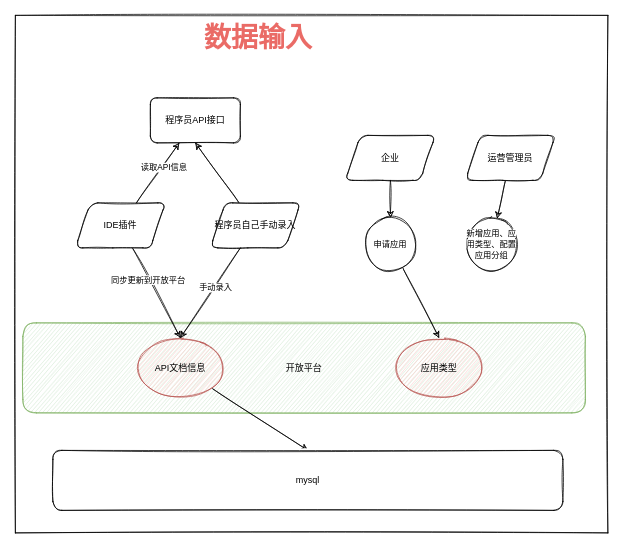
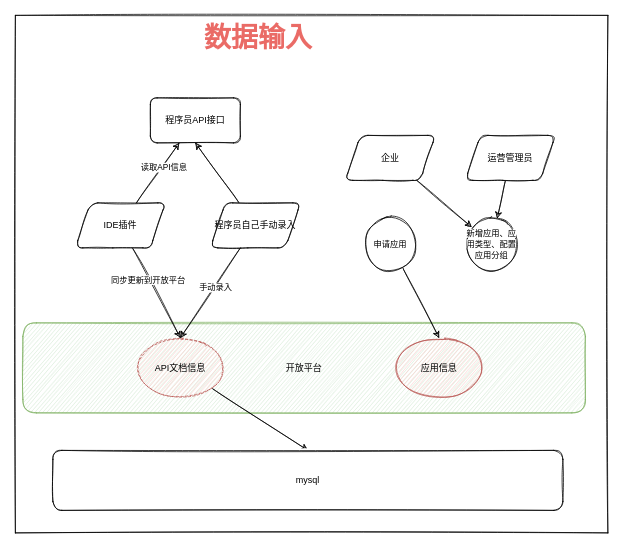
- <mxCell id="17" style="edgeStyle=none;rounded=0;sketch=1;orthogonalLoop=1;jettySize=auto;html=1;" edge="1" parent="1" source="18" target="24"><mxGeometry relative="1" as="geometry" /></mxCell>
+ <mxCell id="17" style="edgeStyle=none;rounded=0;sketch=1;orthogonalLoop=1;jettySize=auto;html=1;" edge="1" parent="1" source="18" target="21"><mxGeometry relative="1" as="geometry" /></mxCell>
- <mxCell id="6" value="API文档信息" style="ellipse;whiteSpace=wrap;html=1;sketch=1;rounded=1;fillColor=#f8cecc;strokeColor=#b85450;" vertex="1" parent="1"><mxGeometry x="180" y="450" width="120" height="80" as="geometry" /></mxCell>
+ <mxCell id="6" value="API文档信息" style="ellipse;whiteSpace=wrap;html=1;sketch=1;rounded=1;fillColor=#f8cecc;strokeColor=#b85450;dashed=1;" vertex="1" parent="1"><mxGeometry x="180" y="450" width="120" height="80" as="geometry" /></mxCell>
- <mxCell id="7" value="应用类型" style="ellipse;whiteSpace=wrap;html=1;sketch=1;rounded=1;fillColor=#f8cecc;strokeColor=#b85450;" vertex="1" parent="1"><mxGeometry x="525" y="450" width="120" height="80" as="geometry" /></mxCell>
+ <mxCell id="7" value="应用信息" style="ellipse;whiteSpace=wrap;html=1;sketch=1;rounded=1;fillColor=#f8cecc;strokeColor=#b85450;" vertex="1" parent="1"><mxGeometry x="525" y="450" width="120" height="80" as="geometry" /></mxCell>
